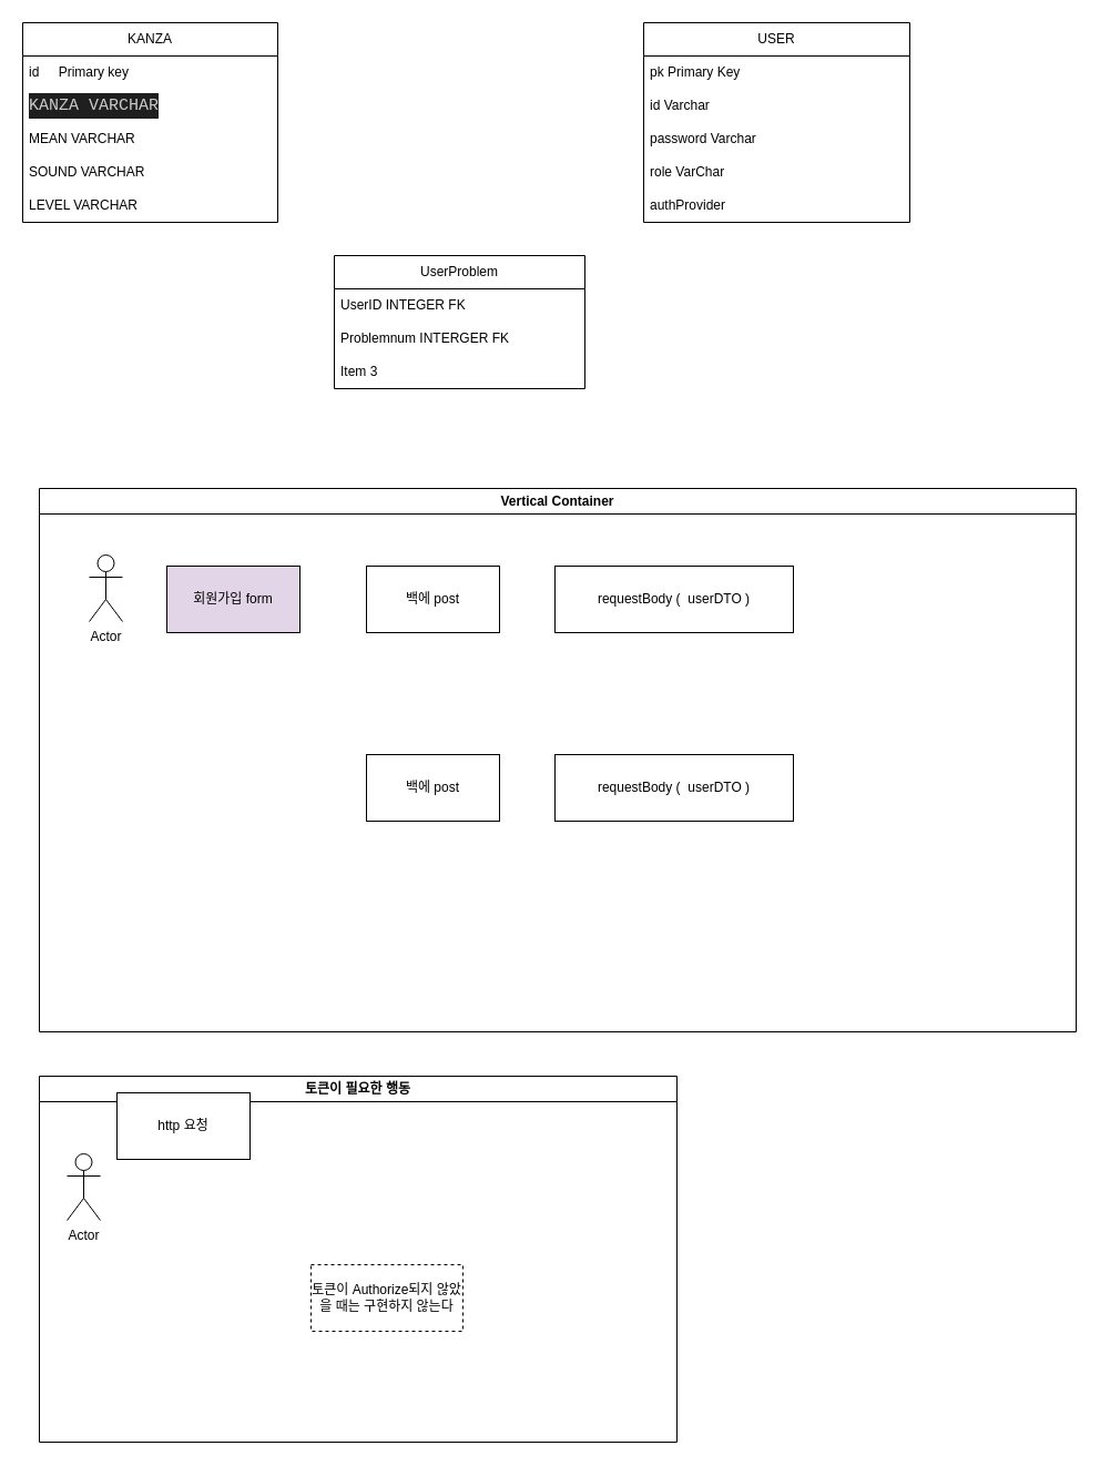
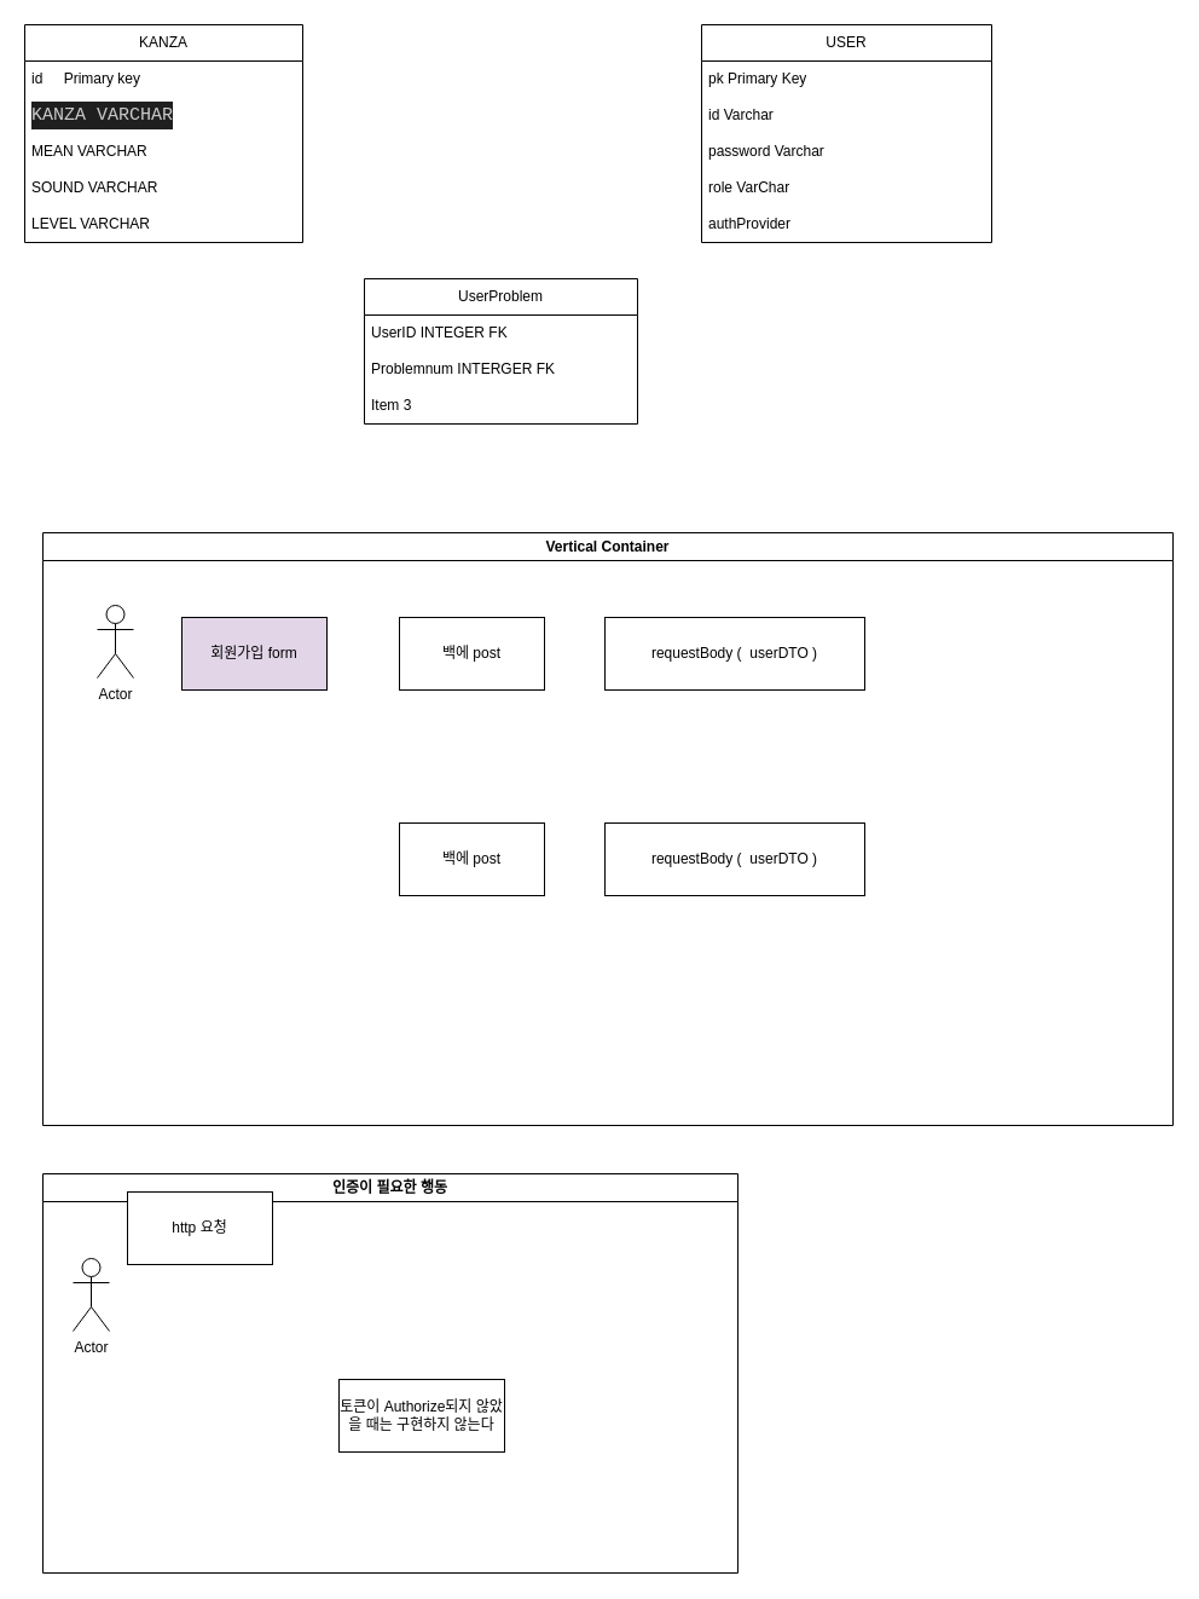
- <mxCell id="25" value="토큰이 필요한 행동" style="swimlane;whiteSpace=wrap;html=1;" vertex="1" parent="1"><mxGeometry x="35" y="970" width="575" height="330" as="geometry" /></mxCell>
+ <mxCell id="25" value="인증이 필요한 행동" style="swimlane;whiteSpace=wrap;html=1;" vertex="1" parent="1"><mxGeometry x="35" y="970" width="575" height="330" as="geometry" /></mxCell>
- <mxCell id="28" value="토큰이 Authorize되지 않았을 때는 구현하지 않는다" style="rounded=0;whiteSpace=wrap;html=1;dashed=1;" vertex="1" parent="25"><mxGeometry x="245" y="170" width="137" height="60" as="geometry" /></mxCell>
+ <mxCell id="28" value="토큰이 Authorize되지 않았을 때는 구현하지 않는다" style="rounded=0;whiteSpace=wrap;html=1;" vertex="1" parent="25"><mxGeometry x="245" y="170" width="137" height="60" as="geometry" /></mxCell>
